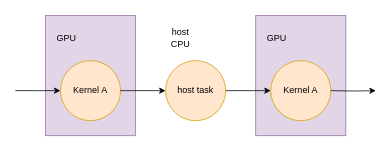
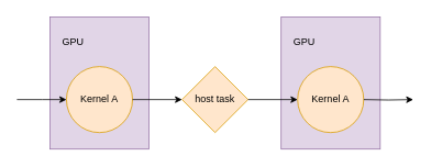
- <mxCell id="9" value="host&lt;br&gt;CPU" style="text;html=1;strokeColor=none;fillColor=none;align=center;verticalAlign=middle;whiteSpace=wrap;rounded=0;" vertex="1" parent="1"><mxGeometry x="220" y="30" width="40" height="40" as="geometry" /></mxCell>
- <mxCell id="4" value="host task" style="ellipse;whiteSpace=wrap;html=1;fillColor=#ffe6cc;strokeColor=#d79b00;" vertex="1" parent="1"><mxGeometry x="220" y="80" width="80" height="80" as="geometry" /></mxCell>
+ <mxCell id="4" value="host task" style="rhombus;whiteSpace=wrap;html=1;fillColor=#ffe6cc;strokeColor=#d79b00;" vertex="1" parent="1"><mxGeometry x="220" y="80" width="80" height="80" as="geometry" /></mxCell>
